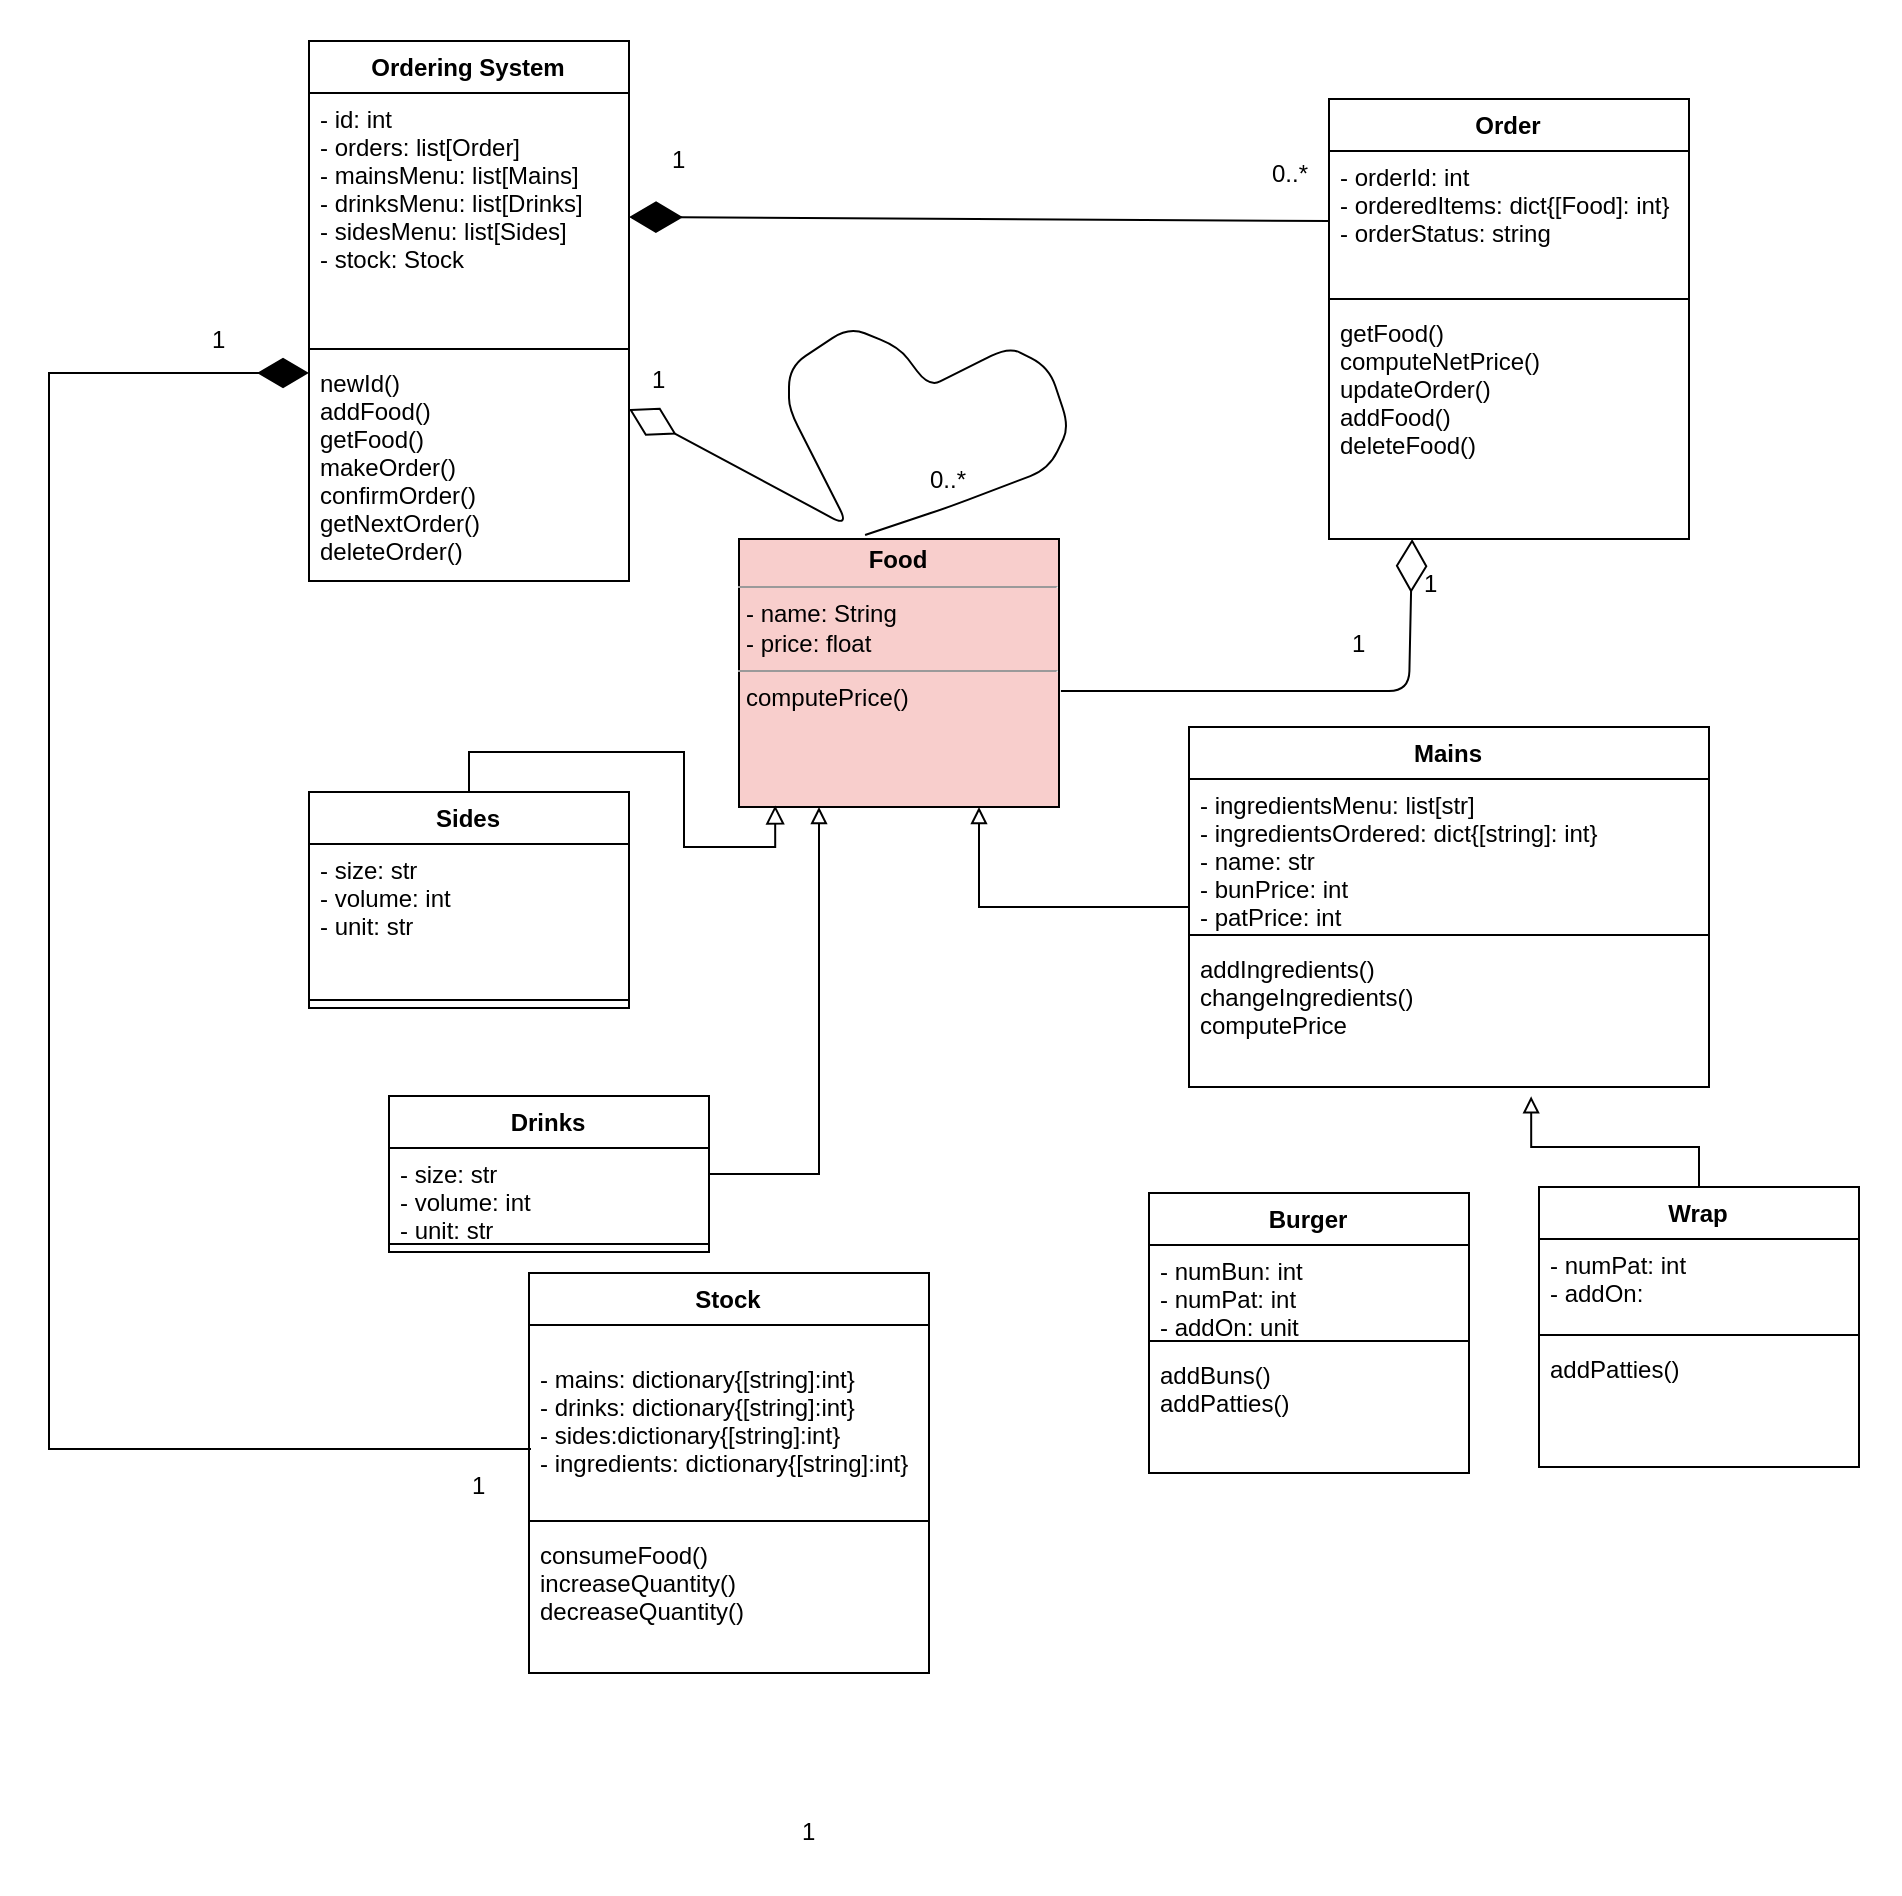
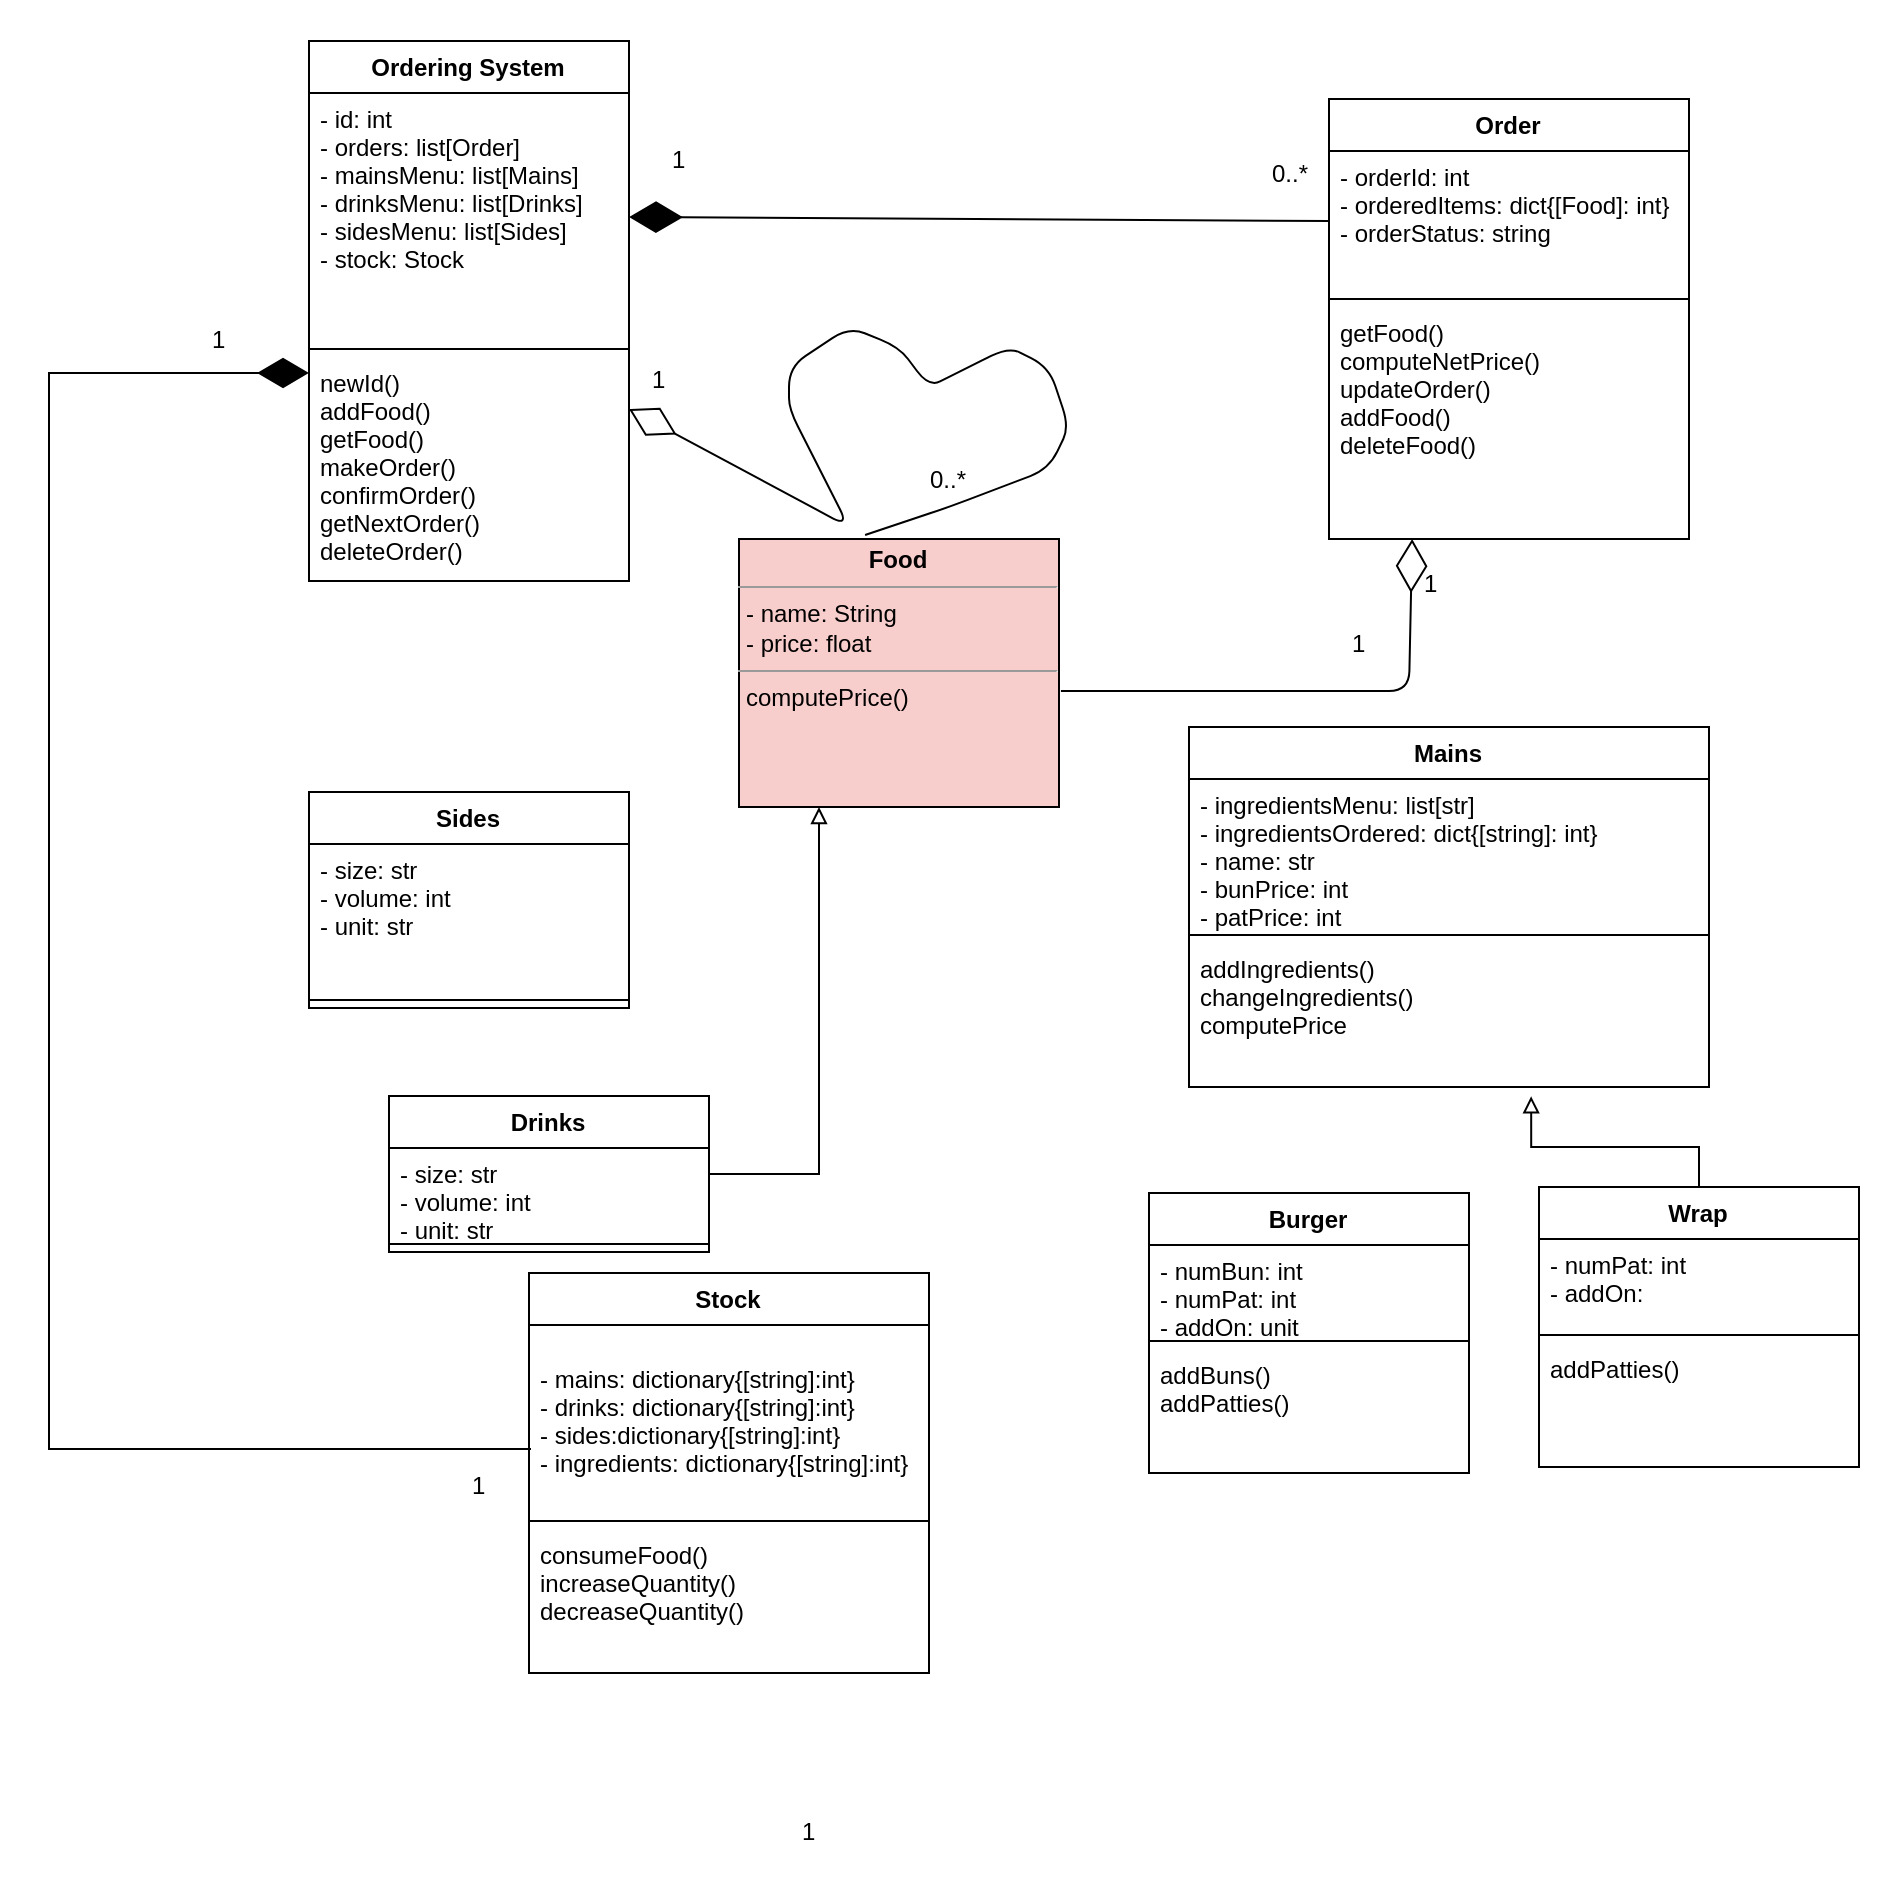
- <mxCell id="20" style="edgeStyle=orthogonalEdgeStyle;rounded=0;orthogonalLoop=1;jettySize=auto;html=1;exitX=0.5;exitY=0;exitDx=0;exitDy=0;endArrow=block;endFill=0;endSize=7;strokeWidth=1;jumpSize=6;startSize=6;entryX=0.113;entryY=0.994;entryDx=0;entryDy=0;entryPerimeter=0;" parent="1" source="21" target="12" edge="1"><mxGeometry relative="1" as="geometry"><mxPoint x="390" y="393" as="targetPoint" /></mxGeometry></mxCell>
- <mxCell id="2" style="edgeStyle=orthogonalEdgeStyle;rounded=0;orthogonalLoop=1;jettySize=auto;html=1;entryX=0.75;entryY=1;entryDx=0;entryDy=0;endArrow=block;endFill=0;" parent="1" source="3" target="12" edge="1"><mxGeometry relative="1" as="geometry" /></mxCell>
